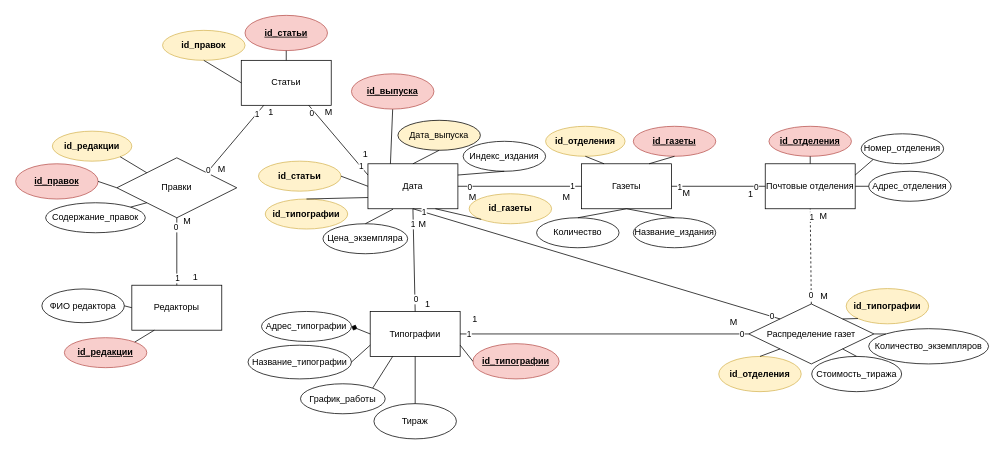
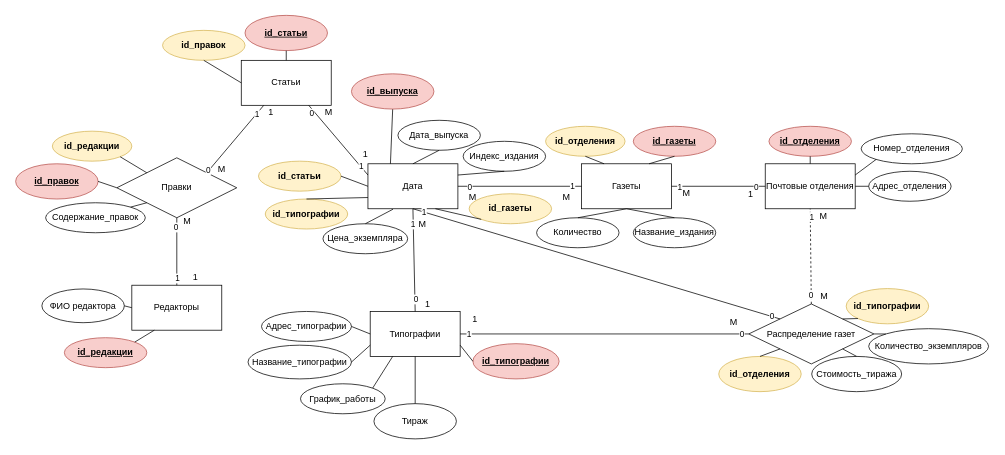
- <mxCell id="35" value="Дата_выпуска" style="ellipse;whiteSpace=wrap;html=1;fillColor=#fff2cc;" parent="1" vertex="1"><mxGeometry x="530" y="160" width="110" height="40" as="geometry" /></mxCell>
+ <mxCell id="35" value="Дата_выпуска" style="ellipse;whiteSpace=wrap;html=1;" parent="1" vertex="1"><mxGeometry x="530" y="160" width="110" height="40" as="geometry" /></mxCell>
- <mxCell id="13" value="Номер_отделения" style="ellipse;whiteSpace=wrap;html=1;" parent="1" vertex="1"><mxGeometry x="1148" y="178" width="110" height="40" as="geometry" /></mxCell>
+ <mxCell id="13" value="Номер_отделения" style="ellipse;whiteSpace=wrap;html=1;" parent="1" vertex="1"><mxGeometry x="1148" y="178" width="135" height="40" as="geometry" /></mxCell>
- <mxCell id="11" value="" style="endArrow=diamond;html=1;entryX=1;entryY=0.5;entryDx=0;entryDy=0;exitX=0;exitY=0.5;exitDx=0;exitDy=0;" parent="1" source="3" target="10" edge="1"><mxGeometry width="50" height="50" relative="1" as="geometry"><mxPoint x="520" y="415" as="sourcePoint" /><mxPoint x="643" y="415" as="targetPoint" /></mxGeometry></mxCell>
+ <mxCell id="11" value="" style="endArrow=none;html=1;entryX=1;entryY=0.5;entryDx=0;entryDy=0;exitX=0;exitY=0.5;exitDx=0;exitDy=0;" parent="1" source="3" target="10" edge="1"><mxGeometry width="50" height="50" relative="1" as="geometry"><mxPoint x="520" y="415" as="sourcePoint" /><mxPoint x="643" y="415" as="targetPoint" /></mxGeometry></mxCell>
